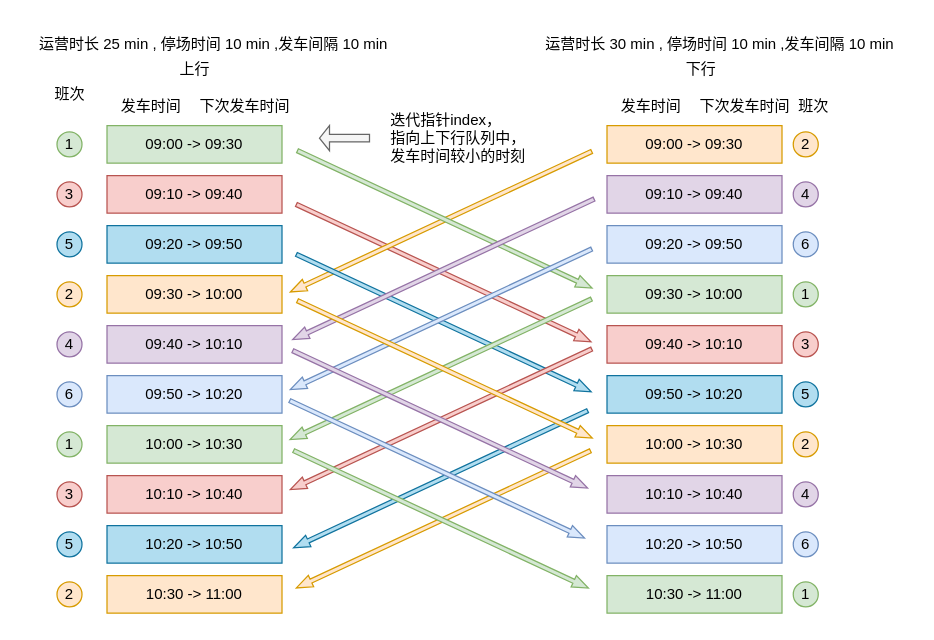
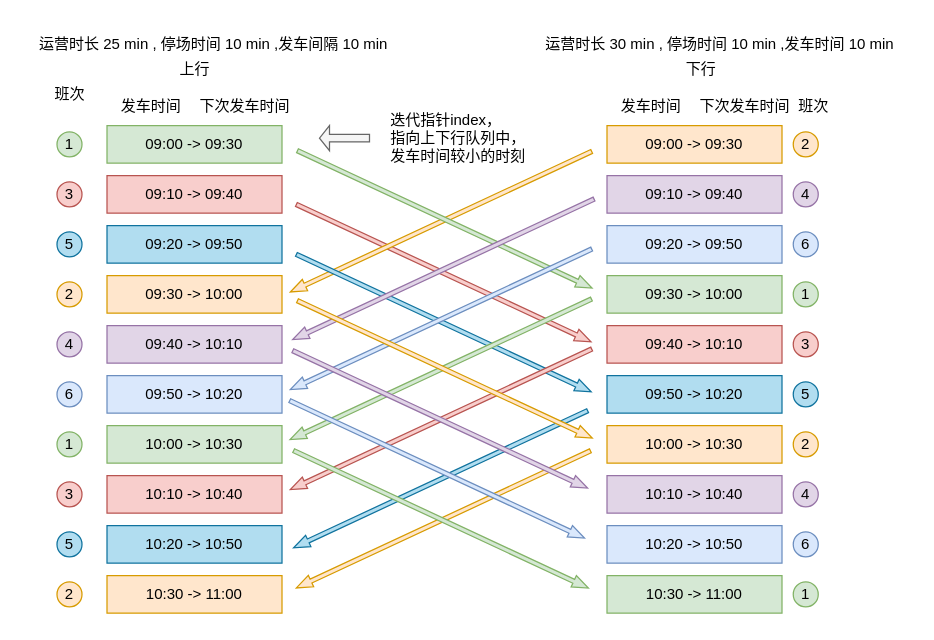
- <mxCell id="17" value="运营时长 30 min , 停场时间 10 min ,发车间隔 10 min" style="text;html=1;align=center;verticalAlign=middle;resizable=0;points=[];autosize=1;strokeColor=none;fillColor=none;" parent="1" vertex="1"><mxGeometry x="425" width="300" height="30" as="geometry" y="20" /></mxCell>
+ <mxCell id="17" value="运营时长 30 min , 停场时间 10 min ,发车时间 10 min" style="text;html=1;align=center;verticalAlign=middle;resizable=0;points=[];autosize=1;strokeColor=none;fillColor=none;" parent="1" vertex="1"><mxGeometry x="425" width="300" height="30" as="geometry" y="20" /></mxCell>
